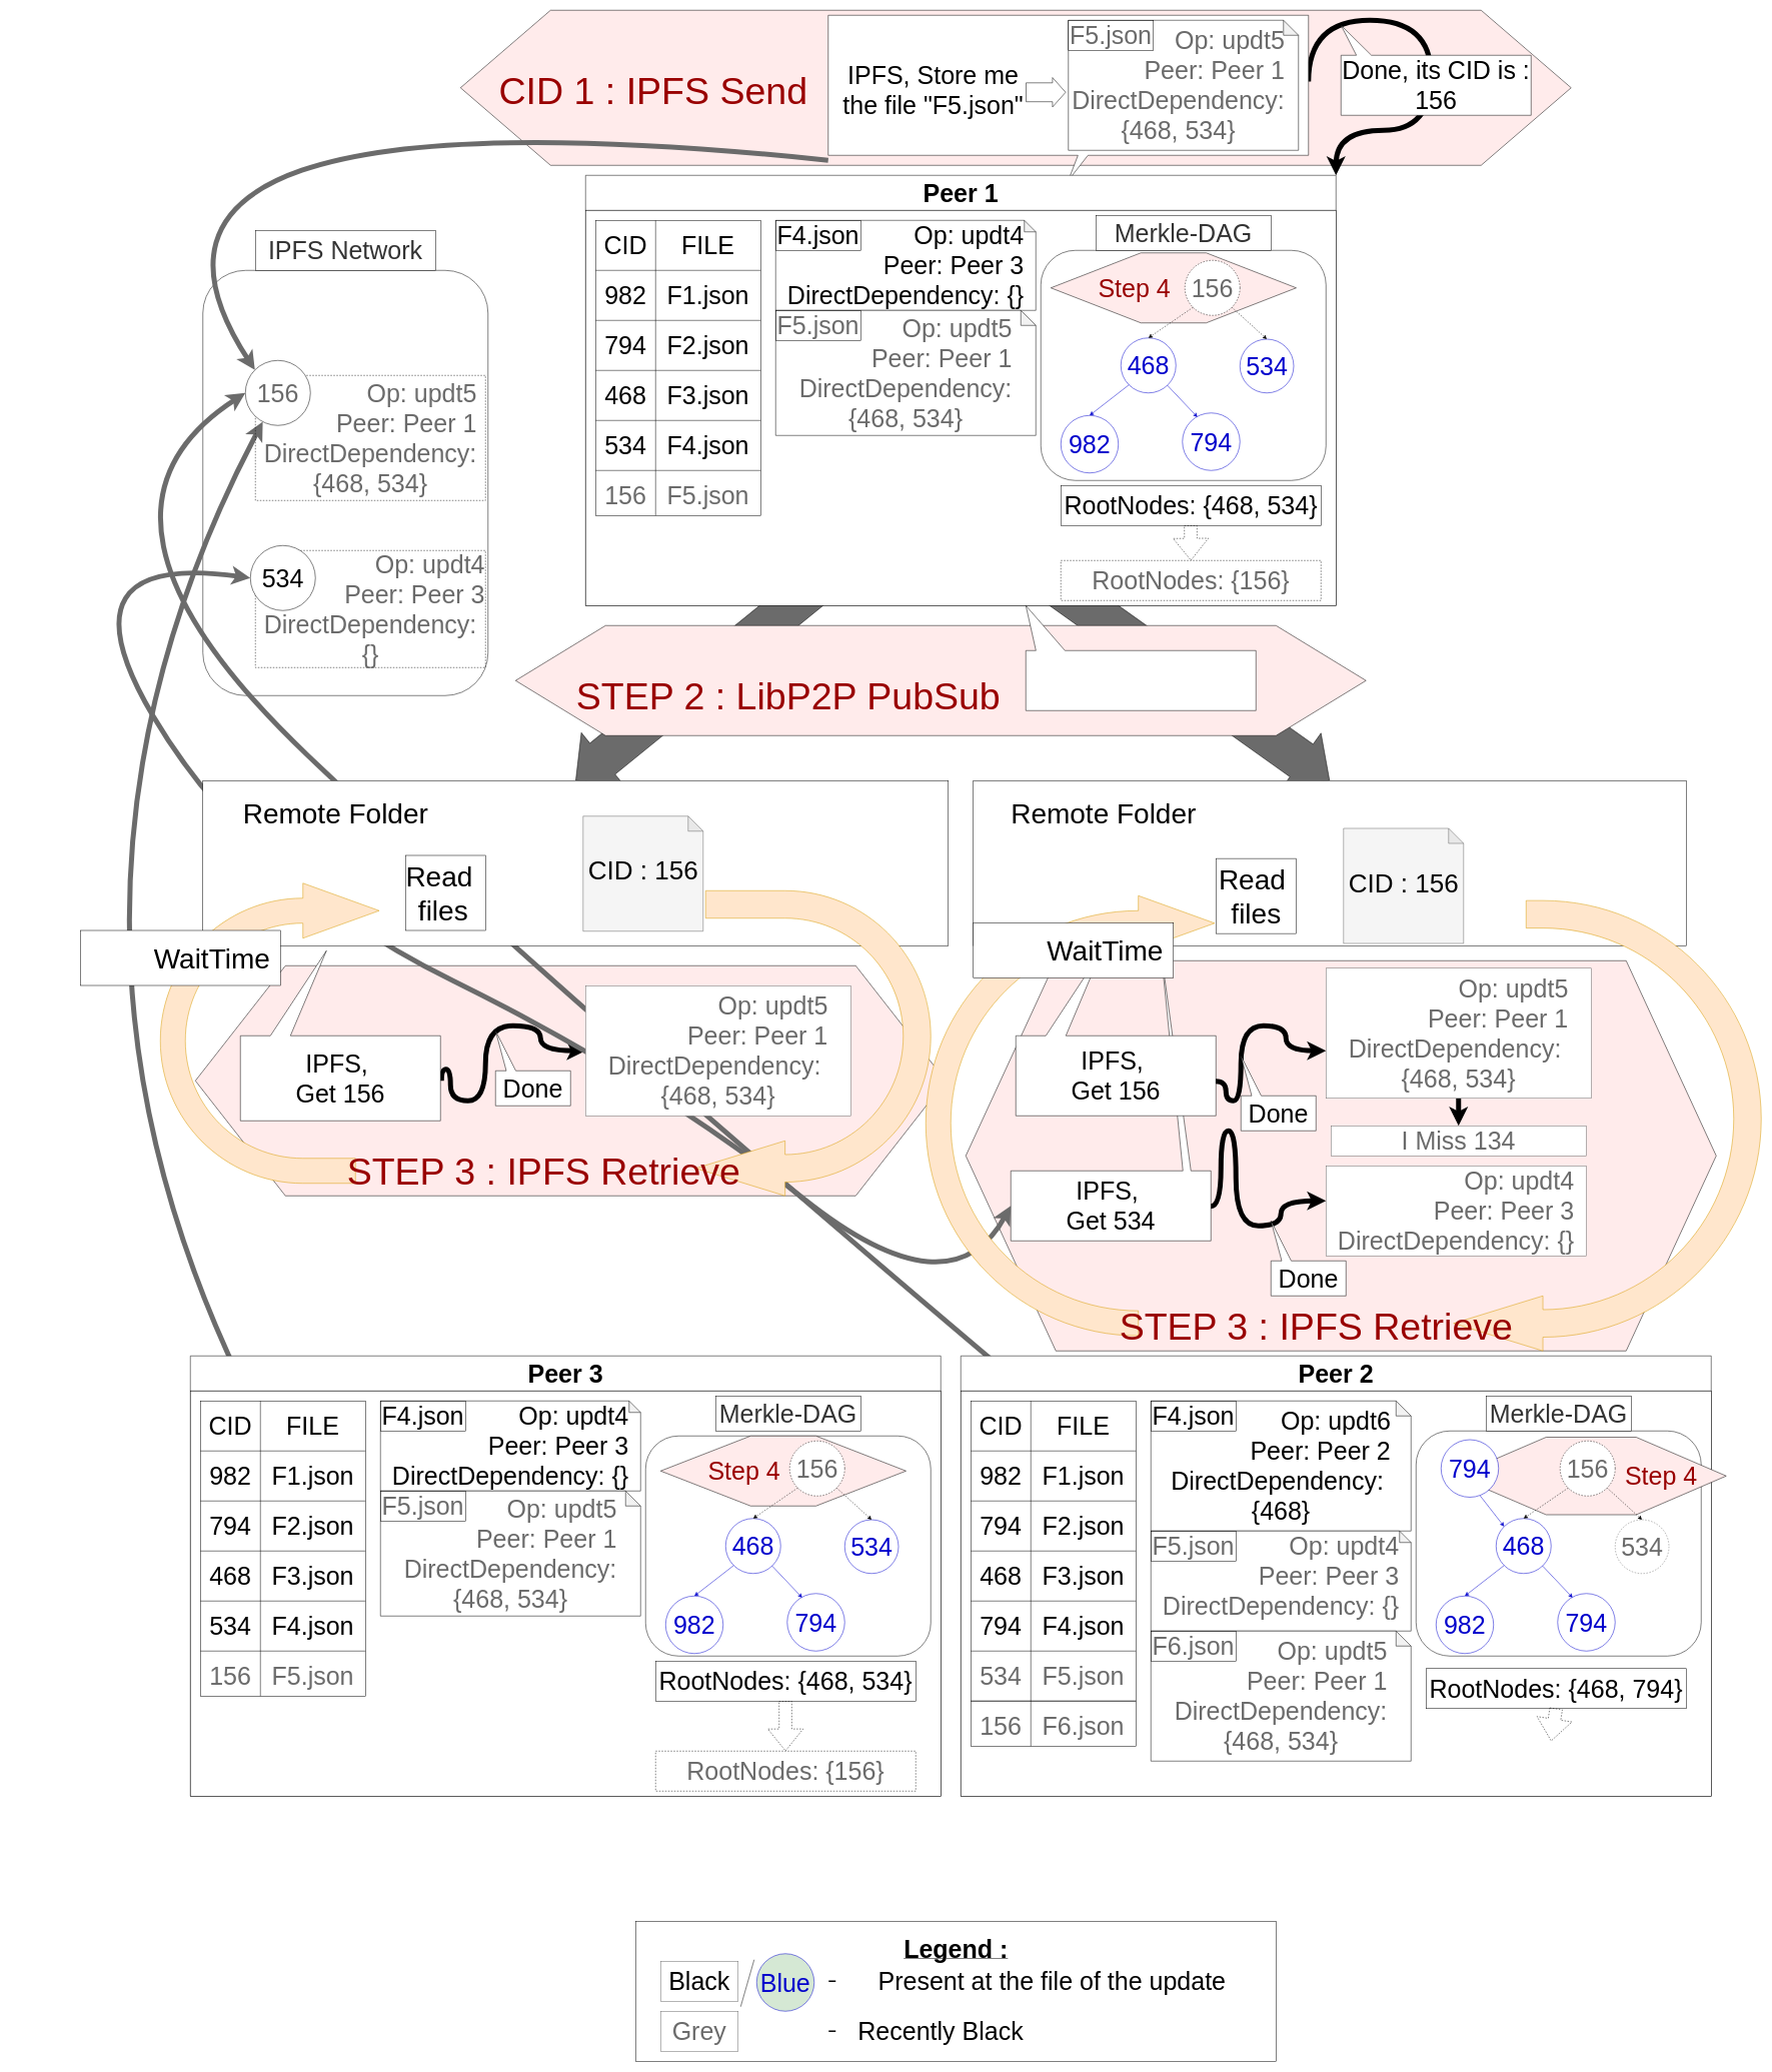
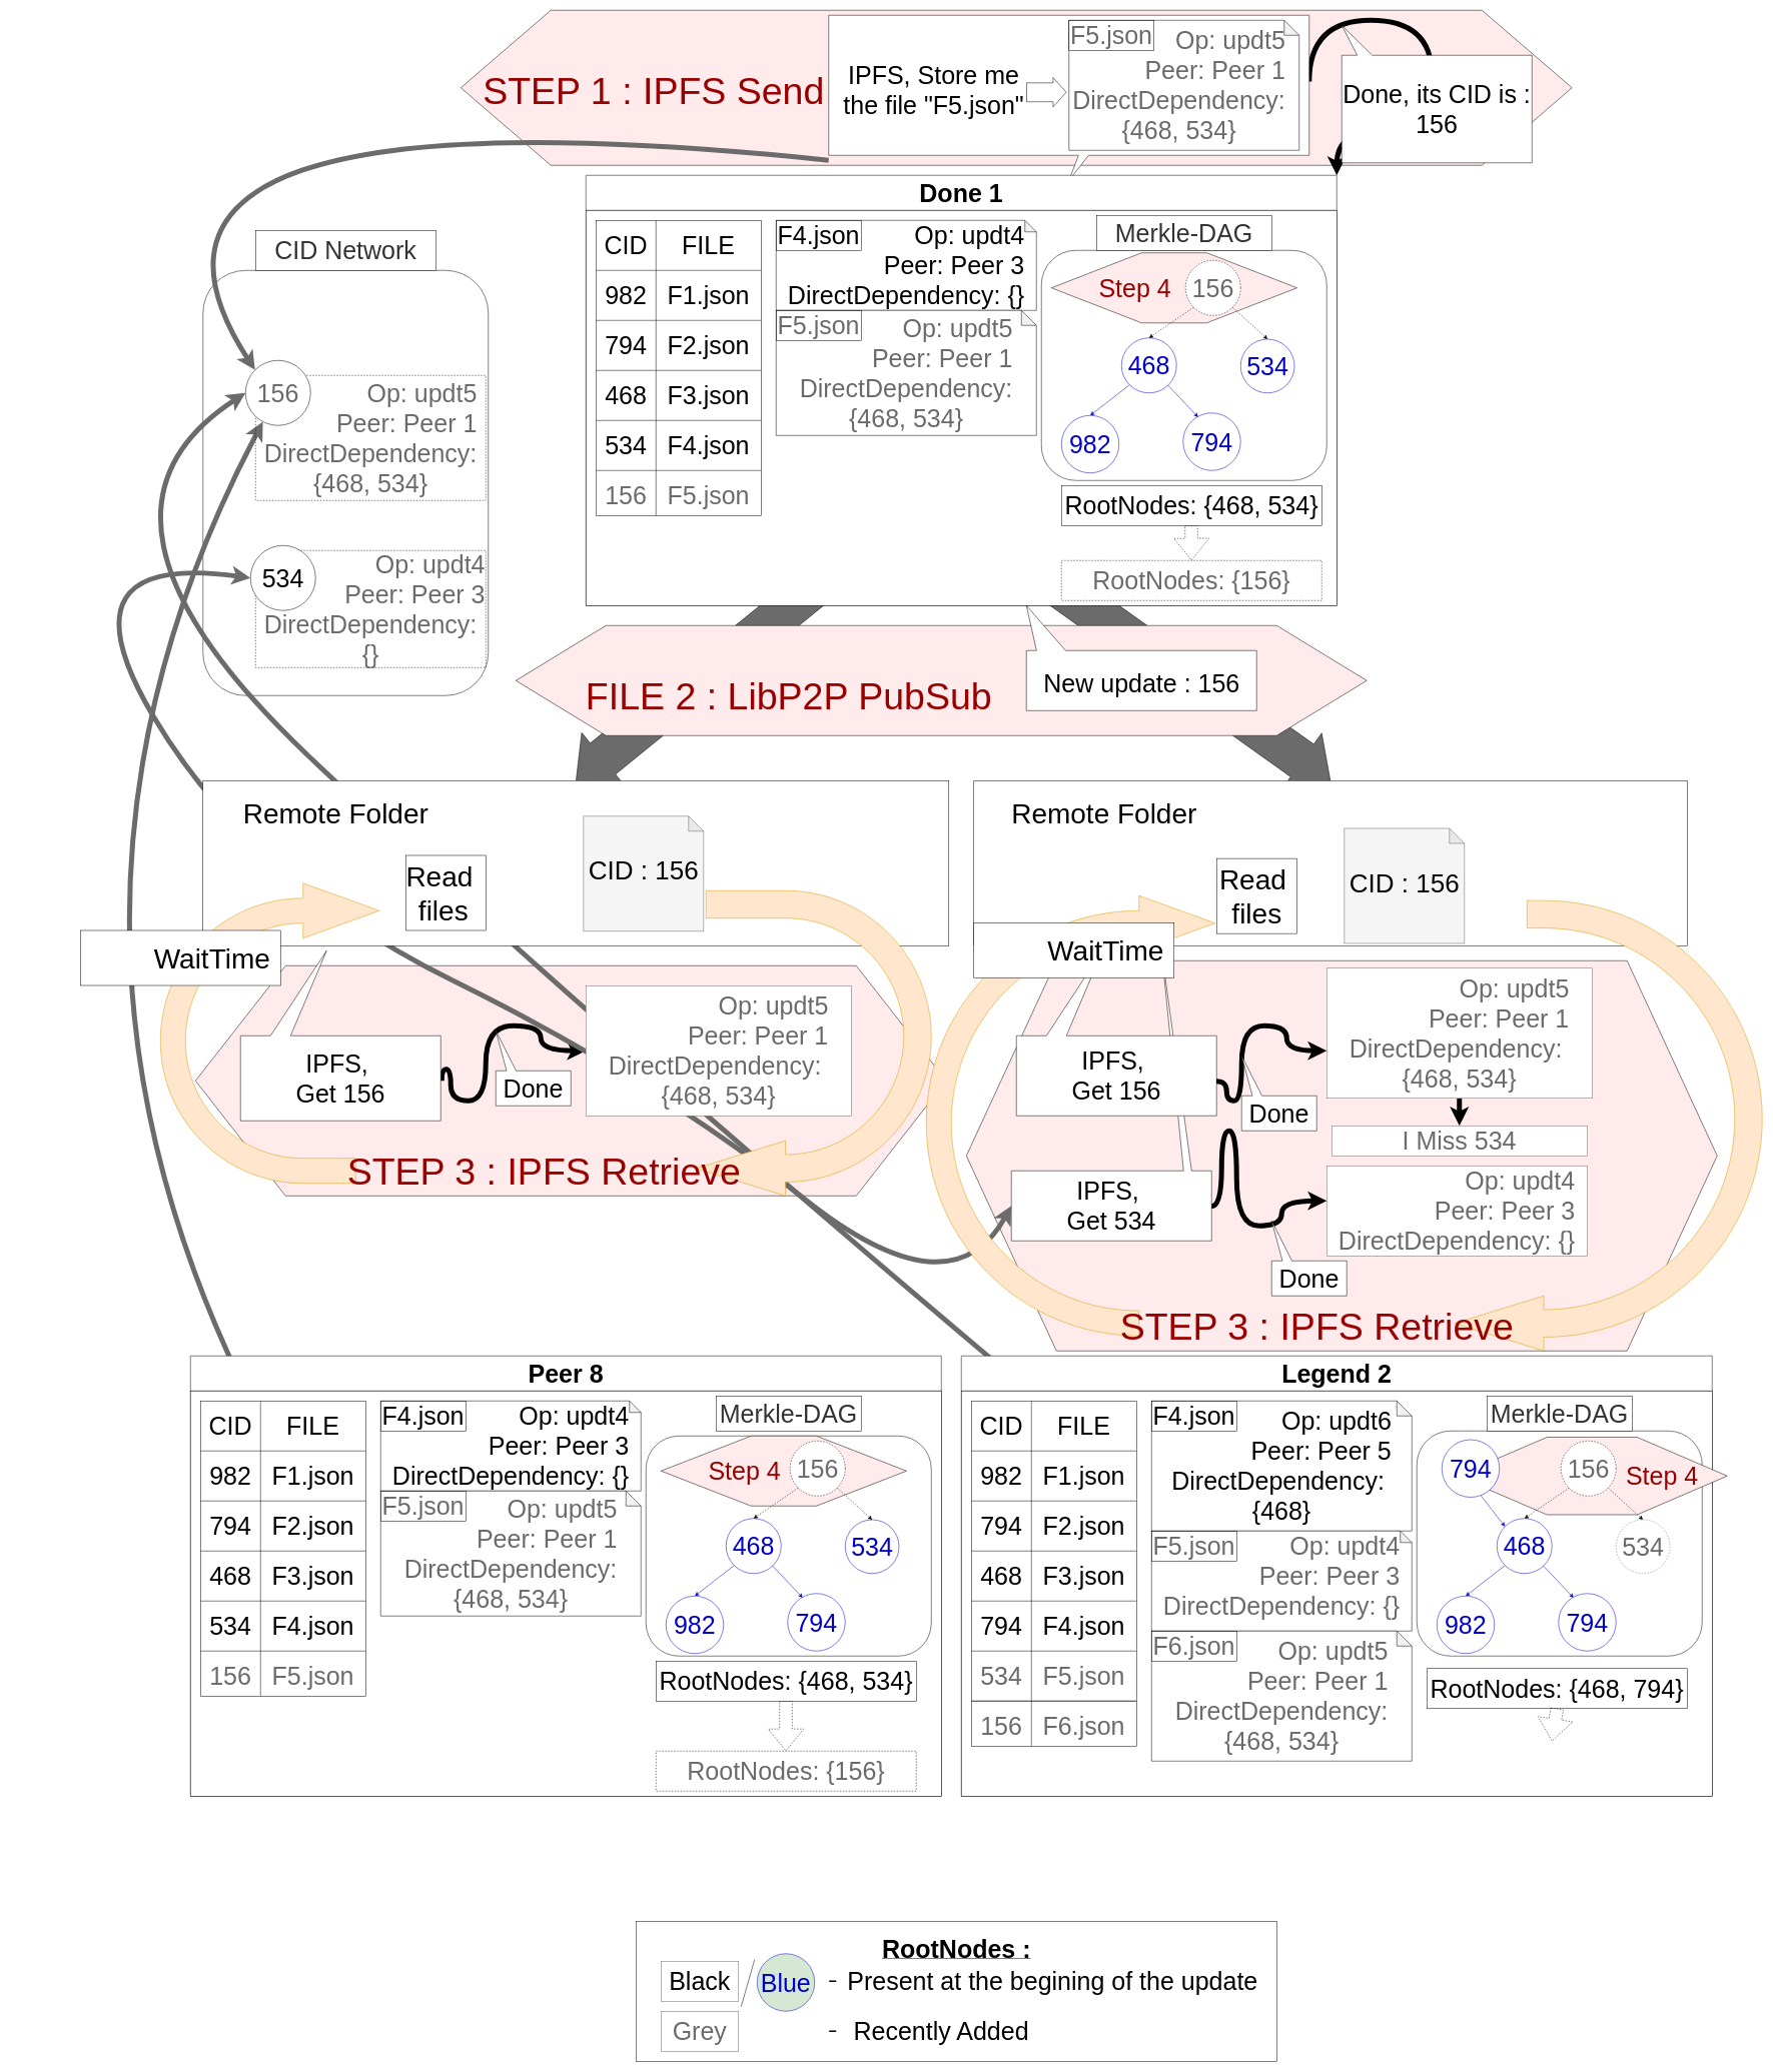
- <mxCell id="56" value="&lt;div style=&quot;font-size: 50px;&quot;&gt;&lt;font style=&quot;font-size: 50px;&quot;&gt;Done, its CID is :&lt;/font&gt;&lt;/div&gt;&lt;div style=&quot;font-size: 50px;&quot;&gt;&lt;font style=&quot;font-size: 50px;&quot;&gt;156&lt;font style=&quot;font-size: 50px;&quot;&gt;&lt;br&gt;&lt;/font&gt;&lt;/font&gt;&lt;/div&gt;" style="shape=callout;whiteSpace=wrap;html=1;perimeter=calloutPerimeter;size=60;position=0.84;base=30;position2=1;direction=west;" parent="1" vertex="1"><mxGeometry x="2680" y="50" width="380" height="180" as="geometry" /></mxCell>
+ <mxCell id="56" value="&lt;div style=&quot;font-size: 50px;&quot;&gt;&lt;font style=&quot;font-size: 50px;&quot;&gt;Done, its CID is :&lt;/font&gt;&lt;/div&gt;&lt;div style=&quot;font-size: 50px;&quot;&gt;&lt;font style=&quot;font-size: 50px;&quot;&gt;156&lt;font style=&quot;font-size: 50px;&quot;&gt;&lt;br&gt;&lt;/font&gt;&lt;/font&gt;&lt;/div&gt;" style="shape=callout;whiteSpace=wrap;html=1;perimeter=calloutPerimeter;size=60;position=0.84;base=30;position2=1;direction=west;" parent="1" vertex="1"><mxGeometry x="2680" y="50" width="380" height="275" as="geometry" /></mxCell>
- <mxCell id="57" value="&lt;font style=&quot;font-size: 75px;&quot;&gt;&lt;font style=&quot;font-size: 75px;&quot; color=&quot;#990000&quot;&gt;CID 1 : IPFS Send&lt;/font&gt;&lt;br&gt;&lt;/font&gt;" style="text;html=1;align=center;verticalAlign=middle;resizable=0;points=[];autosize=1;strokeColor=none;fillColor=none;" parent="1" vertex="1"><mxGeometry x="955" y="130" width="700" height="100" as="geometry" /></mxCell>
+ <mxCell id="57" value="&lt;font style=&quot;font-size: 75px;&quot;&gt;&lt;font style=&quot;font-size: 75px;&quot; color=&quot;#990000&quot;&gt;STEP 1 : IPFS Send&lt;/font&gt;&lt;br&gt;&lt;/font&gt;" style="text;html=1;align=center;verticalAlign=middle;resizable=0;points=[];autosize=1;strokeColor=none;fillColor=none;" parent="1" vertex="1"><mxGeometry x="955" y="130" width="700" height="100" as="geometry" /></mxCell>
- <mxCell id="11" value="&lt;font style=&quot;font-size: 50px;&quot;&gt;Peer 1&lt;br&gt;&lt;/font&gt;" style="swimlane;whiteSpace=wrap;html=1;startSize=70;separatorColor=none;glass=0;" parent="1" vertex="1"><mxGeometry x="1170" y="350" width="1500" height="860" as="geometry" /></mxCell>
+ <mxCell id="11" value="&lt;font style=&quot;font-size: 50px;&quot;&gt;Done 1&lt;br&gt;&lt;/font&gt;" style="swimlane;whiteSpace=wrap;html=1;startSize=70;separatorColor=none;glass=0;" parent="1" vertex="1"><mxGeometry x="1170" y="350" width="1500" height="860" as="geometry" /></mxCell>
- <mxCell id="123" value="&lt;font style=&quot;font-size: 50px;&quot;&gt;IPFS Network&lt;br&gt;&lt;/font&gt;" style="text;html=1;align=center;verticalAlign=middle;whiteSpace=wrap;rounded=0;fillColor=#FFFFFF;strokeColor=#000000;fontColor=#333333;perimeterSpacing=0;" parent="1" vertex="1"><mxGeometry x="510" y="460" width="360" height="80" as="geometry" /></mxCell>
+ <mxCell id="123" value="&lt;font style=&quot;font-size: 50px;&quot;&gt;CID Network&lt;br&gt;&lt;/font&gt;" style="text;html=1;align=center;verticalAlign=middle;whiteSpace=wrap;rounded=0;fillColor=#FFFFFF;strokeColor=#000000;fontColor=#333333;perimeterSpacing=0;" parent="1" vertex="1"><mxGeometry x="510" y="460" width="360" height="80" as="geometry" /></mxCell>
+ <mxCell id="61" value="&lt;font style=&quot;font-size: 50px;&quot;&gt;New update : 156&lt;br&gt;&lt;/font&gt;" style="text;html=1;align=center;verticalAlign=middle;resizable=0;points=[];autosize=1;strokeColor=none;fillColor=none;" parent="1" vertex="1"><mxGeometry x="2075" y="1330" width="410" height="70" as="geometry" /></mxCell>
- <mxCell id="59" value="&lt;font style=&quot;font-size: 75px;&quot;&gt;&lt;font style=&quot;font-size: 75px;&quot; color=&quot;#990000&quot;&gt;STEP 2 : LibP2P PubSub&lt;/font&gt;&lt;br&gt;&lt;/font&gt;" style="text;html=1;align=center;verticalAlign=middle;resizable=0;points=[];autosize=1;strokeColor=none;fillColor=none;" parent="1" vertex="1"><mxGeometry x="1140" y="1340" width="870" height="100" as="geometry" /></mxCell>
+ <mxCell id="59" value="&lt;font style=&quot;font-size: 75px;&quot;&gt;&lt;font style=&quot;font-size: 75px;&quot; color=&quot;#990000&quot;&gt;FILE 2 : LibP2P PubSub&lt;/font&gt;&lt;br&gt;&lt;/font&gt;" style="text;html=1;align=center;verticalAlign=middle;resizable=0;points=[];autosize=1;strokeColor=none;fillColor=none;" parent="1" vertex="1"><mxGeometry x="1140" y="1340" width="870" height="100" as="geometry" /></mxCell>
- <mxCell id="118" value="&lt;div align=&quot;right&quot;&gt;&lt;font color=&quot;#6b6b6b&quot; style=&quot;font-size: 50px;&quot;&gt;I Miss 134&lt;/font&gt;&lt;/div&gt;" style="text;html=1;strokeColor=#6B6B6B;fillColor=default;align=center;verticalAlign=middle;whiteSpace=wrap;rounded=0;" parent="1" vertex="1"><mxGeometry x="2660" y="2250" width="510" height="60" as="geometry" /></mxCell>
+ <mxCell id="118" value="&lt;div align=&quot;right&quot;&gt;&lt;font color=&quot;#6b6b6b&quot; style=&quot;font-size: 50px;&quot;&gt;I Miss 534&lt;/font&gt;&lt;/div&gt;" style="text;html=1;strokeColor=#6B6B6B;fillColor=default;align=center;verticalAlign=middle;whiteSpace=wrap;rounded=0;" parent="1" vertex="1"><mxGeometry x="2660" y="2250" width="510" height="60" as="geometry" /></mxCell>
- <mxCell id="139" value="&lt;font style=&quot;font-size: 50px;&quot;&gt;Peer 3&lt;br&gt;&lt;/font&gt;" style="swimlane;whiteSpace=wrap;html=1;startSize=70;separatorColor=none;glass=0;" parent="1" vertex="1"><mxGeometry x="380" y="2710" width="1500" height="880" as="geometry" /></mxCell>
+ <mxCell id="139" value="&lt;font style=&quot;font-size: 50px;&quot;&gt;Peer 8&lt;br&gt;&lt;/font&gt;" style="swimlane;whiteSpace=wrap;html=1;startSize=70;separatorColor=none;glass=0;" parent="1" vertex="1"><mxGeometry x="380" y="2710" width="1500" height="880" as="geometry" /></mxCell>
- <mxCell id="62" value="&lt;div&gt;&lt;font style=&quot;font-size: 50px;&quot;&gt;Peer 2&lt;/font&gt;&lt;/div&gt;" style="swimlane;whiteSpace=wrap;html=1;startSize=70;separatorColor=none;glass=0;" parent="1" vertex="1"><mxGeometry x="1920" y="2710" width="1500" height="880" as="geometry"><mxRectangle x="-620" y="2160" width="190" height="70" as="alternateBounds" /></mxGeometry></mxCell>
+ <mxCell id="62" value="&lt;div&gt;&lt;font style=&quot;font-size: 50px;&quot;&gt;Legend 2&lt;/font&gt;&lt;/div&gt;" style="swimlane;whiteSpace=wrap;html=1;startSize=70;separatorColor=none;glass=0;" parent="1" vertex="1"><mxGeometry x="1920" y="2710" width="1500" height="880" as="geometry"><mxRectangle x="-620" y="2160" width="190" height="70" as="alternateBounds" /></mxGeometry></mxCell>
- <mxCell id="98" value="&lt;div align=&quot;right&quot;&gt;&lt;font style=&quot;font-size: 50px;&quot;&gt;Op: updt6&lt;br&gt;&lt;/font&gt;&lt;/div&gt;&lt;div align=&quot;right&quot;&gt;&lt;font style=&quot;font-size: 50px;&quot;&gt;Peer: Peer 2&lt;br&gt;&lt;/font&gt;&lt;/div&gt;&lt;div&gt;&lt;font style=&quot;font-size: 50px;&quot;&gt;DirectDependency:&amp;nbsp;&lt;/font&gt;&lt;/div&gt;&lt;div&gt;&lt;font style=&quot;font-size: 50px;&quot;&gt;{468}&lt;br&gt;&lt;/font&gt;&lt;/div&gt;" style="text;html=1;strokeColor=none;fillColor=none;align=center;verticalAlign=middle;whiteSpace=wrap;rounded=0;" parent="62" vertex="1"><mxGeometry x="380" y="90" width="520" height="260" as="geometry" /></mxCell>
+ <mxCell id="98" value="&lt;div align=&quot;right&quot;&gt;&lt;font style=&quot;font-size: 50px;&quot;&gt;Op: updt6&lt;br&gt;&lt;/font&gt;&lt;/div&gt;&lt;div align=&quot;right&quot;&gt;&lt;font style=&quot;font-size: 50px;&quot;&gt;Peer: Peer 5&lt;br&gt;&lt;/font&gt;&lt;/div&gt;&lt;div&gt;&lt;font style=&quot;font-size: 50px;&quot;&gt;DirectDependency:&amp;nbsp;&lt;/font&gt;&lt;/div&gt;&lt;div&gt;&lt;font style=&quot;font-size: 50px;&quot;&gt;{468}&lt;br&gt;&lt;/font&gt;&lt;/div&gt;" style="text;html=1;strokeColor=none;fillColor=none;align=center;verticalAlign=middle;whiteSpace=wrap;rounded=0;" parent="62" vertex="1"><mxGeometry x="380" y="90" width="520" height="260" as="geometry" /></mxCell>
- <mxCell id="131" value="&lt;b&gt;&lt;u&gt;&lt;font style=&quot;font-size: 50px;&quot;&gt;Legend :&lt;br&gt;&lt;/font&gt;&lt;/u&gt;&lt;/b&gt;" style="text;html=1;strokeColor=none;fillColor=none;align=center;verticalAlign=middle;whiteSpace=wrap;rounded=0;" parent="1" vertex="1"><mxGeometry x="1467.5" y="3850" width="885" height="90" as="geometry" /></mxCell>
+ <mxCell id="131" value="&lt;b&gt;&lt;u&gt;&lt;font style=&quot;font-size: 50px;&quot;&gt;RootNodes :&lt;br&gt;&lt;/font&gt;&lt;/u&gt;&lt;/b&gt;" style="text;html=1;strokeColor=none;fillColor=none;align=center;verticalAlign=middle;whiteSpace=wrap;rounded=0;" parent="1" vertex="1"><mxGeometry x="1467.5" y="3850" width="885" height="90" as="geometry" /></mxCell>
- <mxCell id="130" value="&lt;font style=&quot;font-size: 50px;&quot;&gt;Present at the file of the update&lt;/font&gt;" style="text;html=1;strokeColor=none;fillColor=none;align=center;verticalAlign=middle;whiteSpace=wrap;rounded=0;" parent="1" vertex="1"><mxGeometry x="1660" y="3920" width="885" height="80" as="geometry" /></mxCell>
+ <mxCell id="130" value="&lt;font style=&quot;font-size: 50px;&quot;&gt;Present at the begining of the update&lt;/font&gt;" style="text;html=1;strokeColor=none;fillColor=none;align=center;verticalAlign=middle;whiteSpace=wrap;rounded=0;" parent="1" vertex="1"><mxGeometry x="1660" y="3920" width="885" height="80" as="geometry" /></mxCell>
- <mxCell id="128" value="&lt;font style=&quot;font-size: 50px;&quot;&gt;Recently Black&lt;br&gt;&lt;/font&gt;" style="text;html=1;strokeColor=none;fillColor=none;align=center;verticalAlign=middle;whiteSpace=wrap;rounded=0;" parent="1" vertex="1"><mxGeometry x="1660" y="4020" width="440" height="80" as="geometry" /></mxCell>
+ <mxCell id="128" value="&lt;font style=&quot;font-size: 50px;&quot;&gt;Recently Added&lt;br&gt;&lt;/font&gt;" style="text;html=1;strokeColor=none;fillColor=none;align=center;verticalAlign=middle;whiteSpace=wrap;rounded=0;" parent="1" vertex="1"><mxGeometry x="1660" y="4020" width="440" height="80" as="geometry" /></mxCell>
